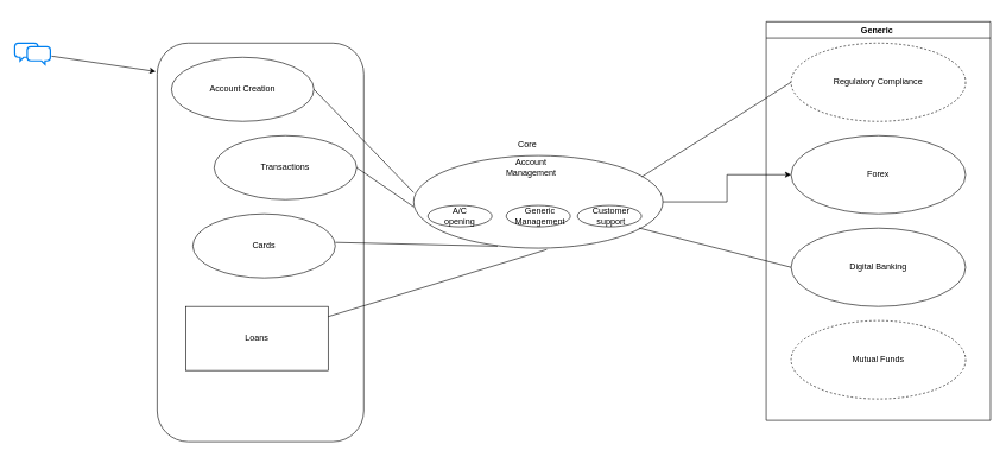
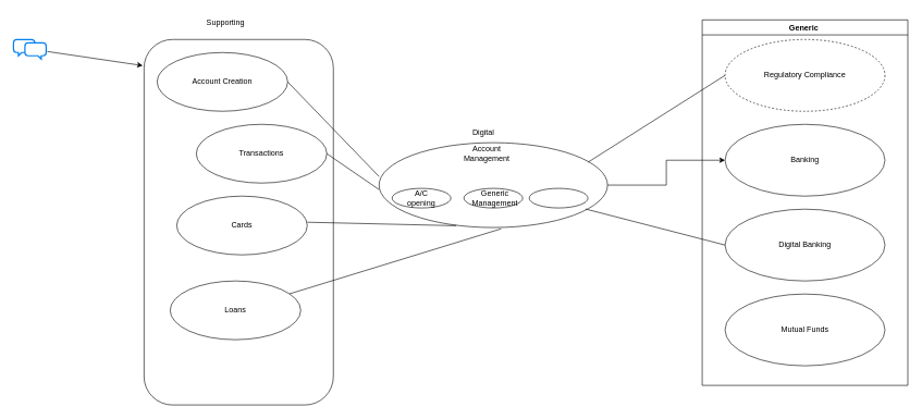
+ <mxCell id="18" value="Supporting" style="text;html=1;align=center;verticalAlign=middle;whiteSpace=wrap;rounded=0;" vertex="1" parent="1"><mxGeometry x="270" y="20" width="150" height="30" as="geometry" /></mxCell>
- <mxCell id="16" value="Core" style="text;html=1;align=center;verticalAlign=middle;whiteSpace=wrap;rounded=0;" vertex="1" parent="1"><mxGeometry x="710" y="188.13" width="60" height="30" as="geometry" /></mxCell>
+ <mxCell id="16" value="Digital" style="text;html=1;align=center;verticalAlign=middle;whiteSpace=wrap;rounded=0;" vertex="1" parent="1"><mxGeometry x="710" y="188.13" width="60" height="30" as="geometry" /></mxCell>
- <mxCell id="29" value="Forex" style="ellipse;whiteSpace=wrap;html=1;" vertex="1" parent="27"><mxGeometry x="35" y="160" width="245" height="110" as="geometry" /></mxCell>
+ <mxCell id="29" value="Banking" style="ellipse;whiteSpace=wrap;html=1;" vertex="1" parent="27"><mxGeometry x="35" y="160" width="245" height="110" as="geometry" /></mxCell>
- <mxCell id="14" value="Customer support" style="text;html=1;align=center;verticalAlign=middle;whiteSpace=wrap;rounded=0;" vertex="1" parent="7"><mxGeometry x="255" y="69.99" width="65" height="30.01" as="geometry" /></mxCell>
- <mxCell id="33" value="Loans" style="whiteSpace=wrap;html=1;rounded=0;" vertex="1" parent="1"><mxGeometry x="260" y="430" width="200" height="90" as="geometry" /></mxCell>
+ <mxCell id="33" value="Loans" style="ellipse;whiteSpace=wrap;html=1;" vertex="1" parent="1"><mxGeometry x="260" y="430" width="200" height="90" as="geometry" /></mxCell>
- <mxCell id="31" value="Mutual Funds" style="ellipse;whiteSpace=wrap;html=1;dashed=1;" vertex="1" parent="27"><mxGeometry x="35" y="420" width="245" height="110" as="geometry" /></mxCell>
+ <mxCell id="31" value="Mutual Funds" style="ellipse;whiteSpace=wrap;html=1;" vertex="1" parent="27"><mxGeometry x="35" y="420" width="245" height="110" as="geometry" /></mxCell>
